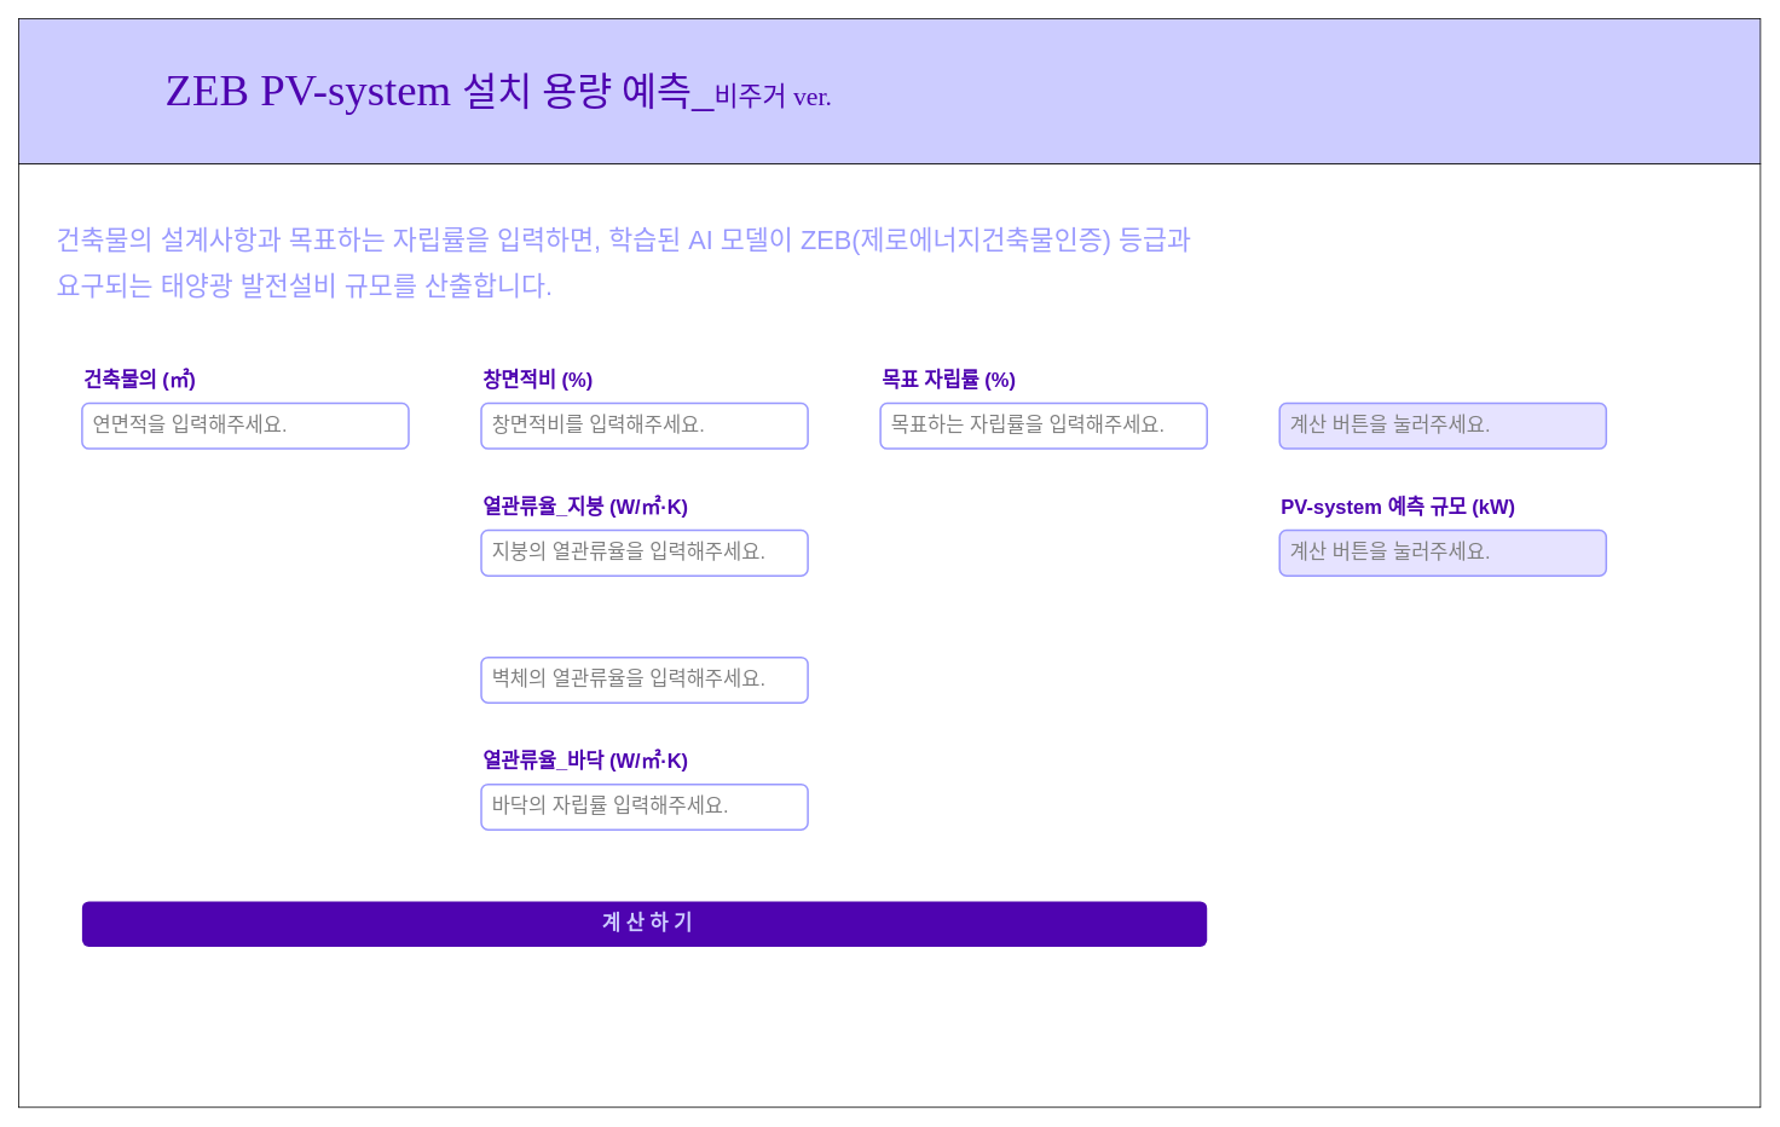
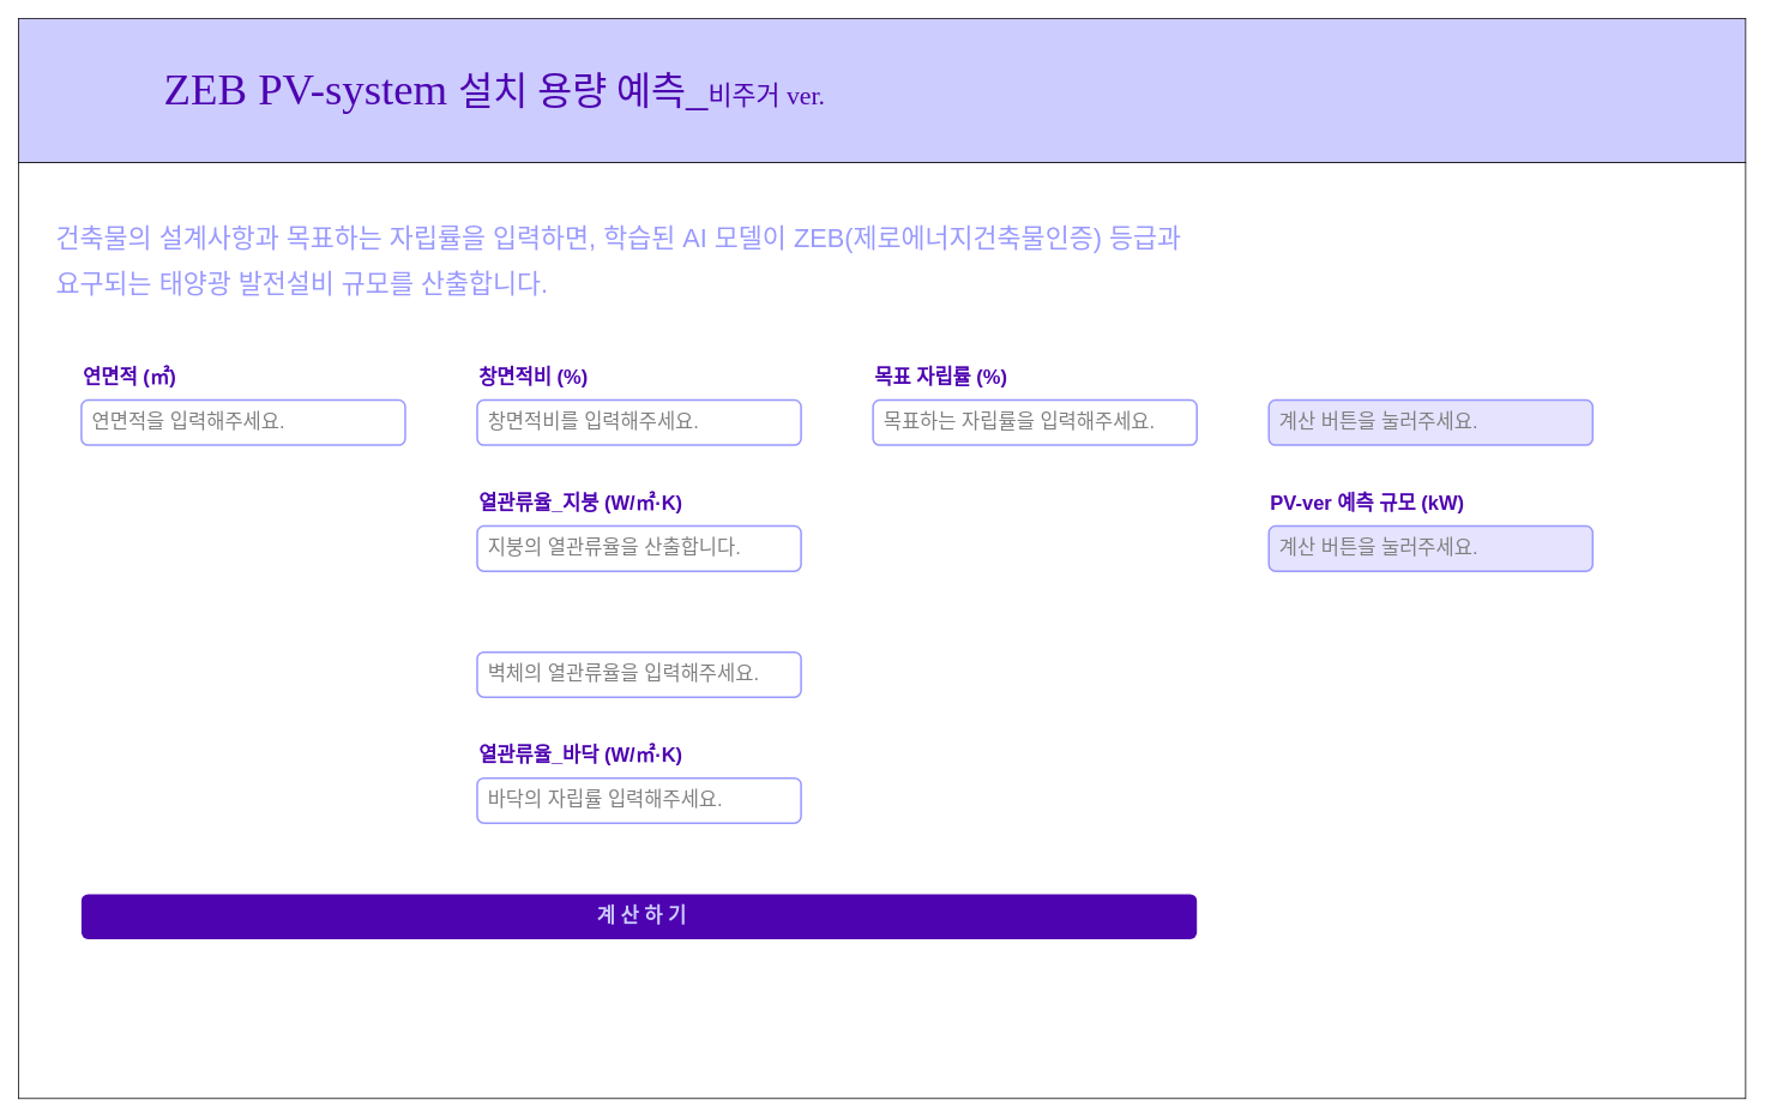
- <mxCell id="8" value="&lt;font color=&quot;#4e03b0&quot;&gt;건축물의 (㎡)&lt;/font&gt;" style="text;html=1;align=left;verticalAlign=middle;whiteSpace=wrap;rounded=0;fontSize=22;fontStyle=1;container=0;movable=1;resizable=1;rotatable=1;deletable=1;editable=1;locked=0;connectable=1;" parent="1" vertex="1"><mxGeometry x="90" y="404" width="330" height="30" as="geometry" /></mxCell>
+ <mxCell id="8" value="&lt;font color=&quot;#4e03b0&quot;&gt;연면적 (㎡)&lt;/font&gt;" style="text;html=1;align=left;verticalAlign=middle;whiteSpace=wrap;rounded=0;fontSize=22;fontStyle=1;container=0;movable=1;resizable=1;rotatable=1;deletable=1;editable=1;locked=0;connectable=1;" parent="1" vertex="1"><mxGeometry x="90" y="404" width="330" height="30" as="geometry" /></mxCell>
- <mxCell id="27" value="&lt;font color=&quot;#4e03b0&quot;&gt;PV-system 예측 규모 (kW)&lt;/font&gt;" style="text;html=1;align=left;verticalAlign=middle;whiteSpace=wrap;rounded=0;fontSize=22;fontStyle=1;container=0;movable=1;resizable=1;rotatable=1;deletable=1;editable=1;locked=0;connectable=1;" parent="1" vertex="1"><mxGeometry x="1410" y="544" width="360" height="30" as="geometry" /></mxCell>
+ <mxCell id="27" value="&lt;font color=&quot;#4e03b0&quot;&gt;PV-ver 예측 규모 (kW)&lt;/font&gt;" style="text;html=1;align=left;verticalAlign=middle;whiteSpace=wrap;rounded=0;fontSize=22;fontStyle=1;container=0;movable=1;resizable=1;rotatable=1;deletable=1;editable=1;locked=0;connectable=1;" parent="1" vertex="1"><mxGeometry x="1410" y="544" width="360" height="30" as="geometry" /></mxCell>
- <mxCell id="18" value="&lt;font color=&quot;#808080&quot; style=&quot;font-size: 22px;&quot;&gt;지붕의 열관류율을 입력해주세요.&lt;/font&gt;" style="text;html=1;align=left;verticalAlign=middle;whiteSpace=wrap;rounded=0;container=0;movable=1;resizable=1;rotatable=1;deletable=1;editable=1;locked=0;connectable=1;" parent="1" vertex="1"><mxGeometry x="540" y="594" width="360" height="30" as="geometry" /></mxCell>
+ <mxCell id="18" value="&lt;font color=&quot;#808080&quot; style=&quot;font-size: 22px;&quot;&gt;지붕의 열관류율을 산출합니다.&lt;/font&gt;" style="text;html=1;align=left;verticalAlign=middle;whiteSpace=wrap;rounded=0;container=0;movable=1;resizable=1;rotatable=1;deletable=1;editable=1;locked=0;connectable=1;" parent="1" vertex="1"><mxGeometry x="540" y="594" width="360" height="30" as="geometry" /></mxCell>
